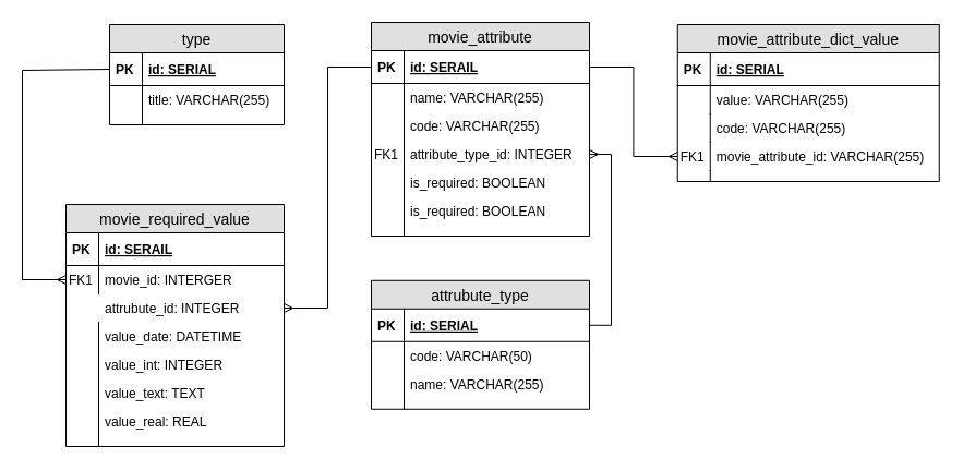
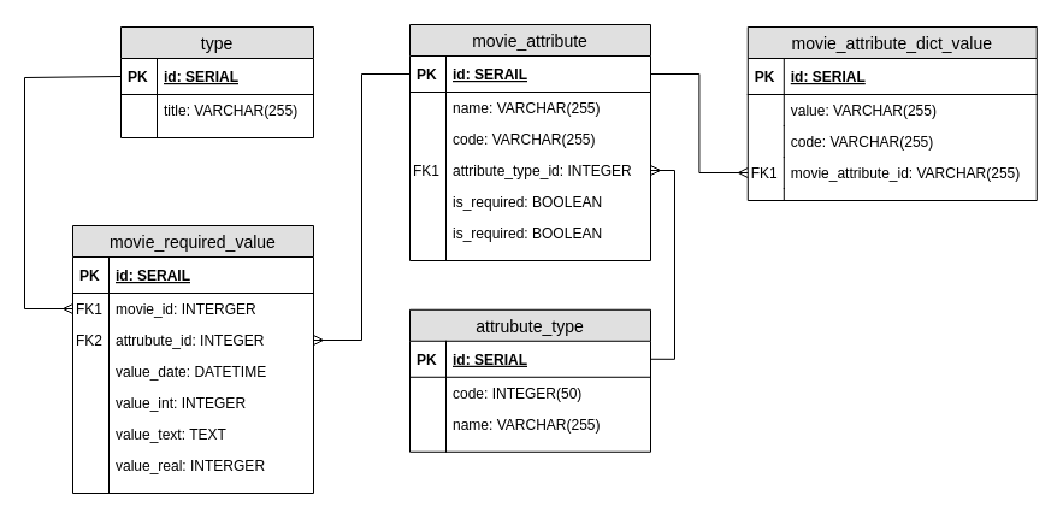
+ <mxCell id="39" value="FK2" style="shape=partialRectangle;top=0;left=0;bottom=0;fillColor=none;align=left;verticalAlign=top;spacingLeft=1;spacingRight=4;overflow=hidden;rotatable=0;points=[];portConstraint=eastwest;part=1;fontSize=12;" parent="38" vertex="1" connectable="0"><mxGeometry width="30" height="26" as="geometry" /></mxCell>
- <mxCell id="12" value="code: VARCHAR(50)" style="shape=partialRectangle;top=0;left=0;right=0;bottom=0;align=left;verticalAlign=top;fillColor=none;spacingLeft=34;spacingRight=4;overflow=hidden;rotatable=0;points=[[0,0.5],[1,0.5]];portConstraint=eastwest;dropTarget=0;fontSize=12;" parent="9" vertex="1"><mxGeometry y="56" width="200" height="26" as="geometry" /></mxCell>
+ <mxCell id="12" value="code: INTEGER(50)" style="shape=partialRectangle;top=0;left=0;right=0;bottom=0;align=left;verticalAlign=top;fillColor=none;spacingLeft=34;spacingRight=4;overflow=hidden;rotatable=0;points=[[0,0.5],[1,0.5]];portConstraint=eastwest;dropTarget=0;fontSize=12;" parent="9" vertex="1"><mxGeometry y="56" width="200" height="26" as="geometry" /></mxCell>
- <mxCell id="46" value="value_real: REAL&#10;" style="shape=partialRectangle;top=0;left=0;right=0;bottom=0;align=left;verticalAlign=top;fillColor=none;spacingLeft=34;spacingRight=4;overflow=hidden;rotatable=0;points=[[0,0.5],[1,0.5]];portConstraint=eastwest;dropTarget=0;fontSize=12;" parent="33" vertex="1"><mxGeometry y="186" width="200" height="26" as="geometry" /></mxCell>
+ <mxCell id="46" value="value_real: INTERGER&#10;" style="shape=partialRectangle;top=0;left=0;right=0;bottom=0;align=left;verticalAlign=top;fillColor=none;spacingLeft=34;spacingRight=4;overflow=hidden;rotatable=0;points=[[0,0.5],[1,0.5]];portConstraint=eastwest;dropTarget=0;fontSize=12;" parent="33" vertex="1"><mxGeometry y="186" width="200" height="26" as="geometry" /></mxCell>
